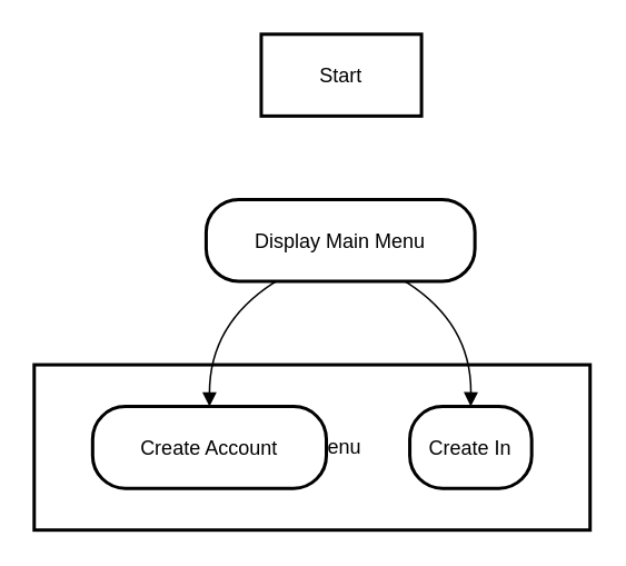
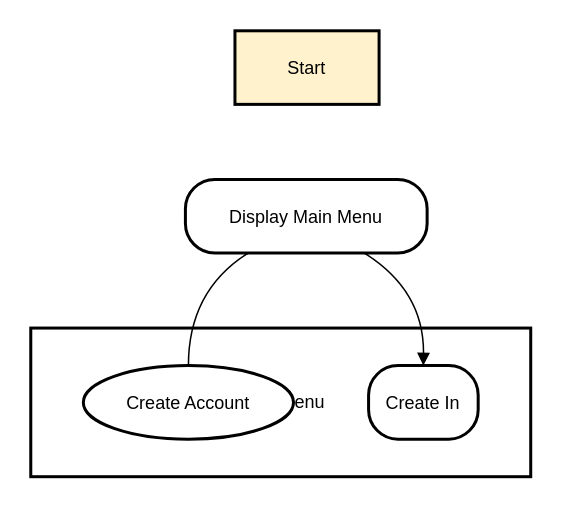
- <mxCell id="3" value="Start" style="whiteSpace=wrap;strokeWidth=2;" vertex="1" parent="1"><mxGeometry x="156" y="20" width="96" height="49" as="geometry" /></mxCell>
+ <mxCell id="3" value="Start" style="whiteSpace=wrap;strokeWidth=2;fillColor=#fff2cc;" vertex="1" parent="1"><mxGeometry x="156" y="20" width="96" height="49" as="geometry" /></mxCell>
- <mxCell id="7" value="" style="curved=1;startArrow=none;endArrow=block;exitX=0.26;exitY=1;entryX=0.5;entryY=0;" edge="1" parent="1" source="4" target="5"><mxGeometry relative="1" as="geometry"><Array as="points"><mxPoint x="125" y="193" /></Array></mxGeometry></mxCell>
+ <mxCell id="7" value="" style="curved=1;startArrow=none;endArrow=none;exitX=0.26;exitY=1;entryX=0.5;entryY=0;" edge="1" parent="1" source="4" target="5"><mxGeometry relative="1" as="geometry"><Array as="points"><mxPoint x="125" y="193" /></Array></mxGeometry></mxCell>
- <mxCell id="5" value="Create Account" style="rounded=1;arcSize=40;strokeWidth=2" vertex="1" parent="1"><mxGeometry x="55" y="243" width="140" height="49" as="geometry" /></mxCell>
+ <mxCell id="5" value="Create Account" style="ellipse;arcSize=40;strokeWidth=2;" vertex="1" parent="1"><mxGeometry x="55" y="243" width="140" height="49" as="geometry" /></mxCell>
